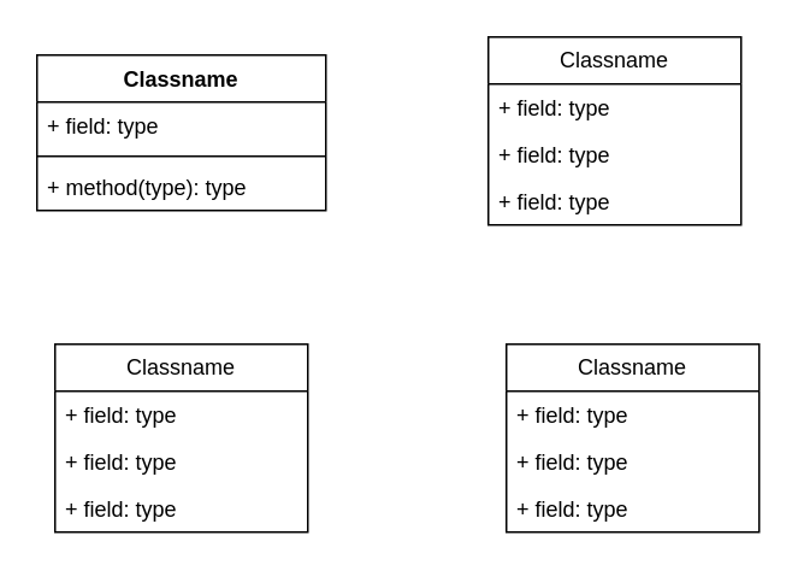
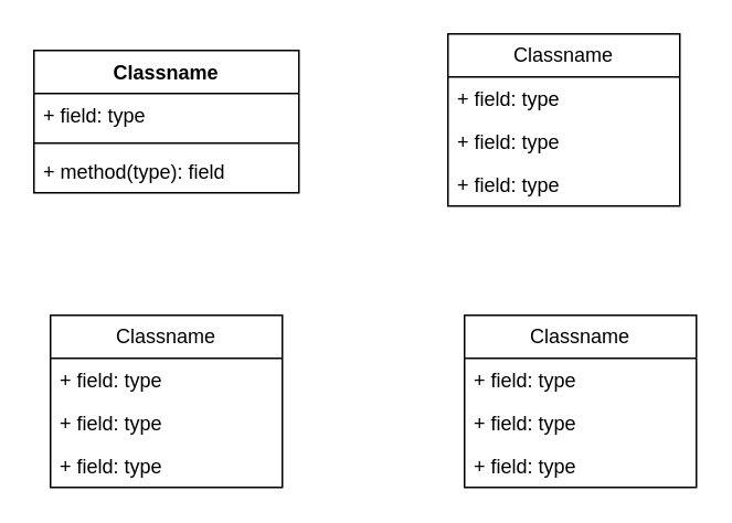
- <mxCell id="5" value="+ method(type): type" style="text;strokeColor=none;fillColor=none;align=left;verticalAlign=top;spacingLeft=4;spacingRight=4;overflow=hidden;rotatable=0;points=[[0,0.5],[1,0.5]];portConstraint=eastwest;whiteSpace=wrap;html=1;" vertex="1" parent="2"><mxGeometry y="60" width="160" height="26" as="geometry" /></mxCell>
+ <mxCell id="5" value="+ method(type): field" style="text;strokeColor=none;fillColor=none;align=left;verticalAlign=top;spacingLeft=4;spacingRight=4;overflow=hidden;rotatable=0;points=[[0,0.5],[1,0.5]];portConstraint=eastwest;whiteSpace=wrap;html=1;" vertex="1" parent="2"><mxGeometry y="60" width="160" height="26" as="geometry" /></mxCell>
